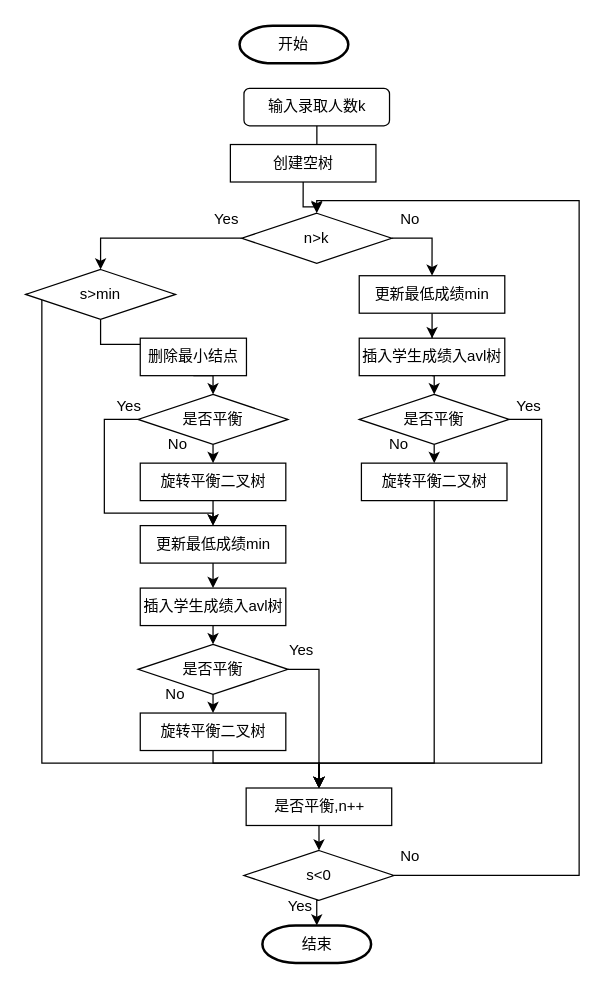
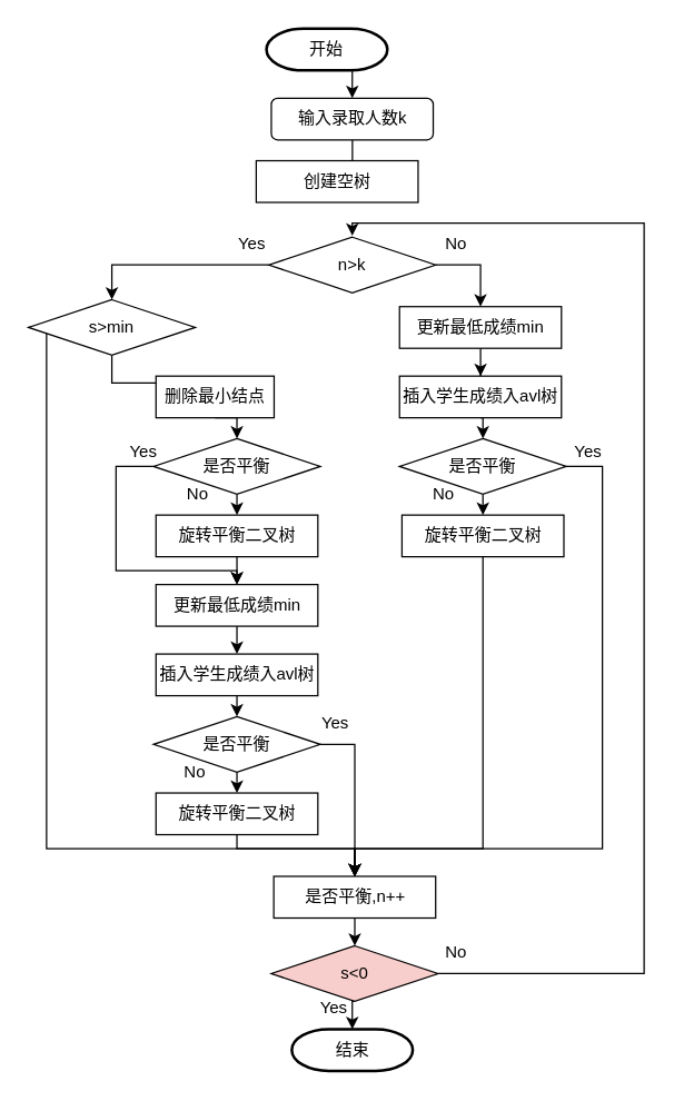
+ <mxCell id="2" style="edgeStyle=orthogonalEdgeStyle;rounded=0;orthogonalLoop=1;jettySize=auto;html=1;exitX=0.5;exitY=1;exitDx=0;exitDy=0;exitPerimeter=0;entryX=0.5;entryY=0;entryDx=0;entryDy=0;" edge="1" parent="1" source="3" target="5"><mxGeometry relative="1" as="geometry" /></mxCell>
- <mxCell id="14" style="edgeStyle=orthogonalEdgeStyle;rounded=0;orthogonalLoop=1;jettySize=auto;html=1;exitX=0.5;exitY=1;exitDx=0;exitDy=0;" edge="1" parent="1" source="15" target="8"><mxGeometry relative="1" as="geometry" /></mxCell>
- <mxCell id="46" value="s&amp;lt;0" style="rhombus;whiteSpace=wrap;html=1;" vertex="1" parent="1"><mxGeometry x="194.75" y="680" width="120" height="40" as="geometry" /></mxCell>
+ <mxCell id="46" value="s&amp;lt;0" style="rhombus;whiteSpace=wrap;html=1;fillColor=#f8cecc;" vertex="1" parent="1"><mxGeometry x="194.75" y="680" width="120" height="40" as="geometry" /></mxCell>
